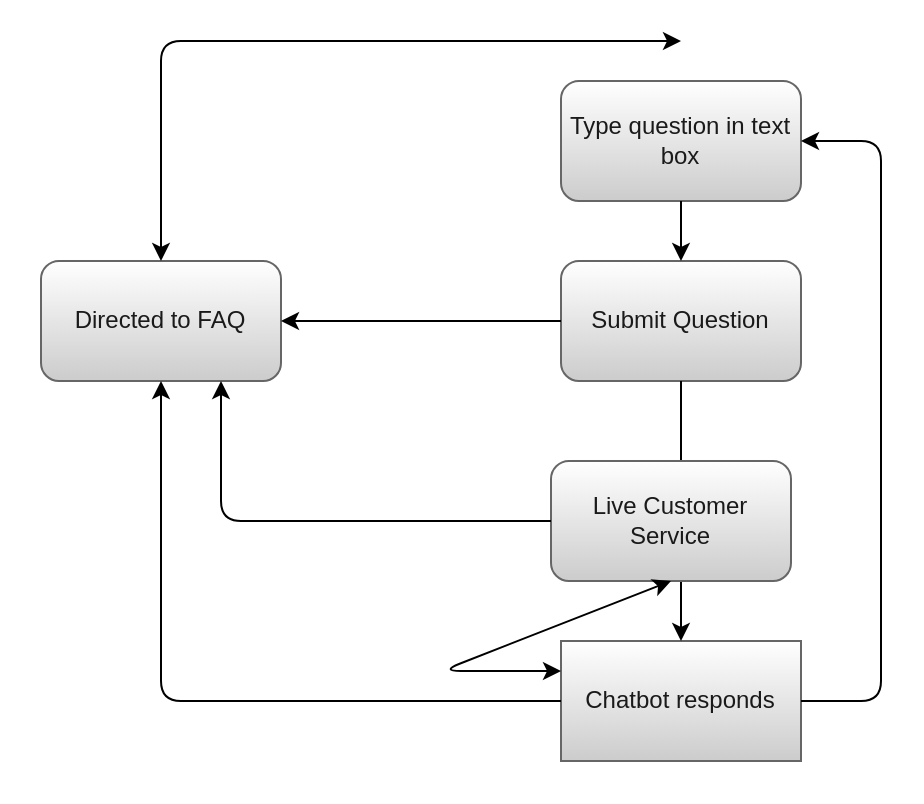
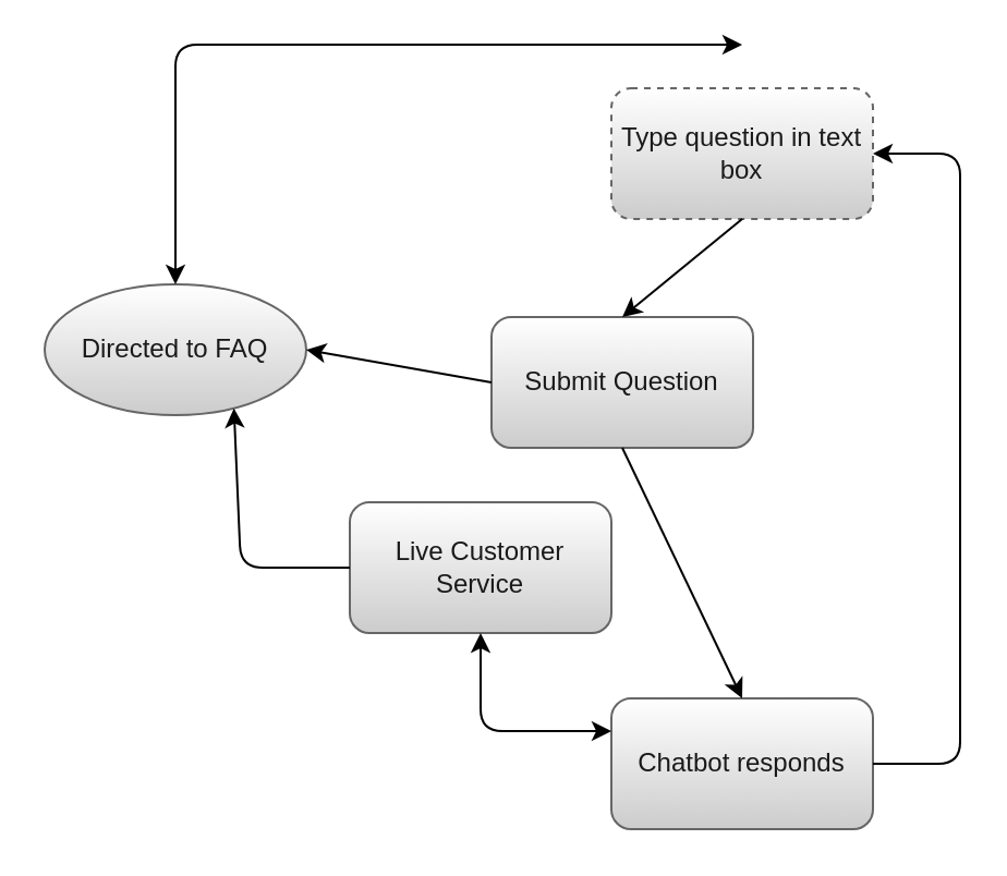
- <mxCell id="2" value="Type question in text box" style="whiteSpace=wrap;html=1;fontColor=#1A1A1A;strokeColor=#666666;fillColor=#FFFFFF;gradientColor=#CCCCCC;rounded=1;" parent="1" vertex="1"><mxGeometry x="280" y="40" width="120" height="60" as="geometry" /></mxCell>
+ <mxCell id="2" value="Type question in text box" style="whiteSpace=wrap;html=1;fontColor=#1A1A1A;strokeColor=#666666;fillColor=#FFFFFF;gradientColor=#CCCCCC;rounded=1;dashed=1;" parent="1" vertex="1"><mxGeometry x="280" y="40" width="120" height="60" as="geometry" /></mxCell>
- <mxCell id="3" value="Directed to FAQ" style="whiteSpace=wrap;html=1;fontColor=#1A1A1A;strokeColor=#666666;fillColor=#FFFFFF;gradientColor=#CCCCCC;rounded=1;" parent="1" vertex="1"><mxGeometry x="20" y="130" width="120" height="60" as="geometry" /></mxCell>
+ <mxCell id="3" value="Directed to FAQ" style="ellipse;whiteSpace=wrap;html=1;fontColor=#1A1A1A;strokeColor=#666666;fillColor=#FFFFFF;gradientColor=#CCCCCC;" parent="1" vertex="1"><mxGeometry x="20" y="130" width="120" height="60" as="geometry" /></mxCell>
- <mxCell id="4" value="Submit Question" style="whiteSpace=wrap;html=1;fontColor=#1A1A1A;strokeColor=#666666;fillColor=#FFFFFF;gradientColor=#CCCCCC;rounded=1;" parent="1" vertex="1"><mxGeometry x="280" y="130" width="120" height="60" as="geometry" /></mxCell>
+ <mxCell id="4" value="Submit Question" style="whiteSpace=wrap;html=1;fontColor=#1A1A1A;strokeColor=#666666;fillColor=#FFFFFF;gradientColor=#CCCCCC;rounded=1;" parent="1" vertex="1"><mxGeometry x="225" y="145" width="120" height="60" as="geometry" /></mxCell>
- <mxCell id="12" value="Live Customer Service" style="whiteSpace=wrap;html=1;fontColor=#1A1A1A;strokeColor=#666666;fillColor=#FFFFFF;gradientColor=#CCCCCC;rounded=1;" parent="1" vertex="1"><mxGeometry x="275" y="230" width="120" height="60" as="geometry" /></mxCell>
+ <mxCell id="12" value="Live Customer Service" style="whiteSpace=wrap;html=1;fontColor=#1A1A1A;strokeColor=#666666;fillColor=#FFFFFF;gradientColor=#CCCCCC;rounded=1;" parent="1" vertex="1"><mxGeometry x="160" y="230" width="120" height="60" as="geometry" /></mxCell>
- <mxCell id="7" value="" style="endArrow=classic;html=1;exitX=0;exitY=0.5;exitDx=0;exitDy=0;entryX=0.5;entryY=1;entryDx=0;entryDy=0;" parent="1" source="5" target="3" edge="1"><mxGeometry width="50" height="50" relative="1" as="geometry"><mxPoint x="220" y="760" as="sourcePoint" /><mxPoint x="160" y="160" as="targetPoint" /><Array as="points"><mxPoint x="80" y="350" /></Array></mxGeometry></mxCell>
- <mxCell id="5" value="Chatbot responds" style="whiteSpace=wrap;html=1;fontColor=#1A1A1A;strokeColor=#666666;fillColor=#FFFFFF;gradientColor=#CCCCCC;rounded=0;" parent="1" vertex="1"><mxGeometry x="280" y="320" width="120" height="60" as="geometry" /></mxCell>
+ <mxCell id="5" value="Chatbot responds" style="whiteSpace=wrap;html=1;fontColor=#1A1A1A;strokeColor=#666666;fillColor=#FFFFFF;gradientColor=#CCCCCC;rounded=1;" parent="1" vertex="1"><mxGeometry x="280" y="320" width="120" height="60" as="geometry" /></mxCell>
